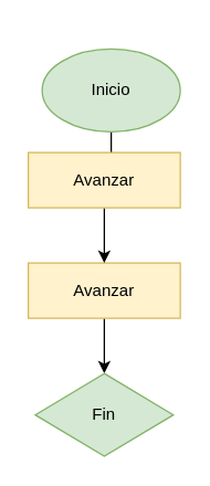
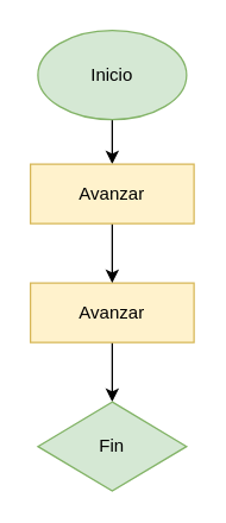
- <mxCell id="3" value="Inicio" style="ellipse;whiteSpace=wrap;html=1;fillColor=#d5e8d4;strokeColor=#82b366;" vertex="1" parent="1"><mxGeometry x="30" y="35" width="100" height="60" as="geometry" /></mxCell>
+ <mxCell id="3" value="Inicio" style="ellipse;whiteSpace=wrap;html=1;fillColor=#d5e8d4;strokeColor=#82b366;" vertex="1" parent="1"><mxGeometry x="25" y="20" width="100" height="60" as="geometry" /></mxCell>
